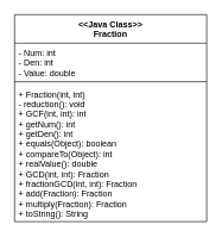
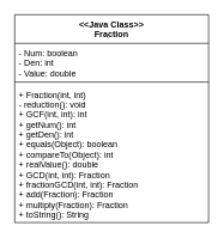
- <mxCell id="3" value="- Num: int&#10;- Den: int&#10;- Value: double" style="text;strokeColor=none;fillColor=none;align=left;verticalAlign=top;spacingLeft=4;spacingRight=4;overflow=hidden;rotatable=0;points=[[0,0.5],[1,0.5]];portConstraint=eastwest;" vertex="1" parent="2"><mxGeometry y="40" width="270" height="50" as="geometry" /></mxCell>
+ <mxCell id="3" value="- Num: boolean&#10;- Den: int&#10;- Value: double" style="text;strokeColor=none;fillColor=none;align=left;verticalAlign=top;spacingLeft=4;spacingRight=4;overflow=hidden;rotatable=0;points=[[0,0.5],[1,0.5]];portConstraint=eastwest;" vertex="1" parent="2"><mxGeometry y="40" width="270" height="50" as="geometry" /></mxCell>
